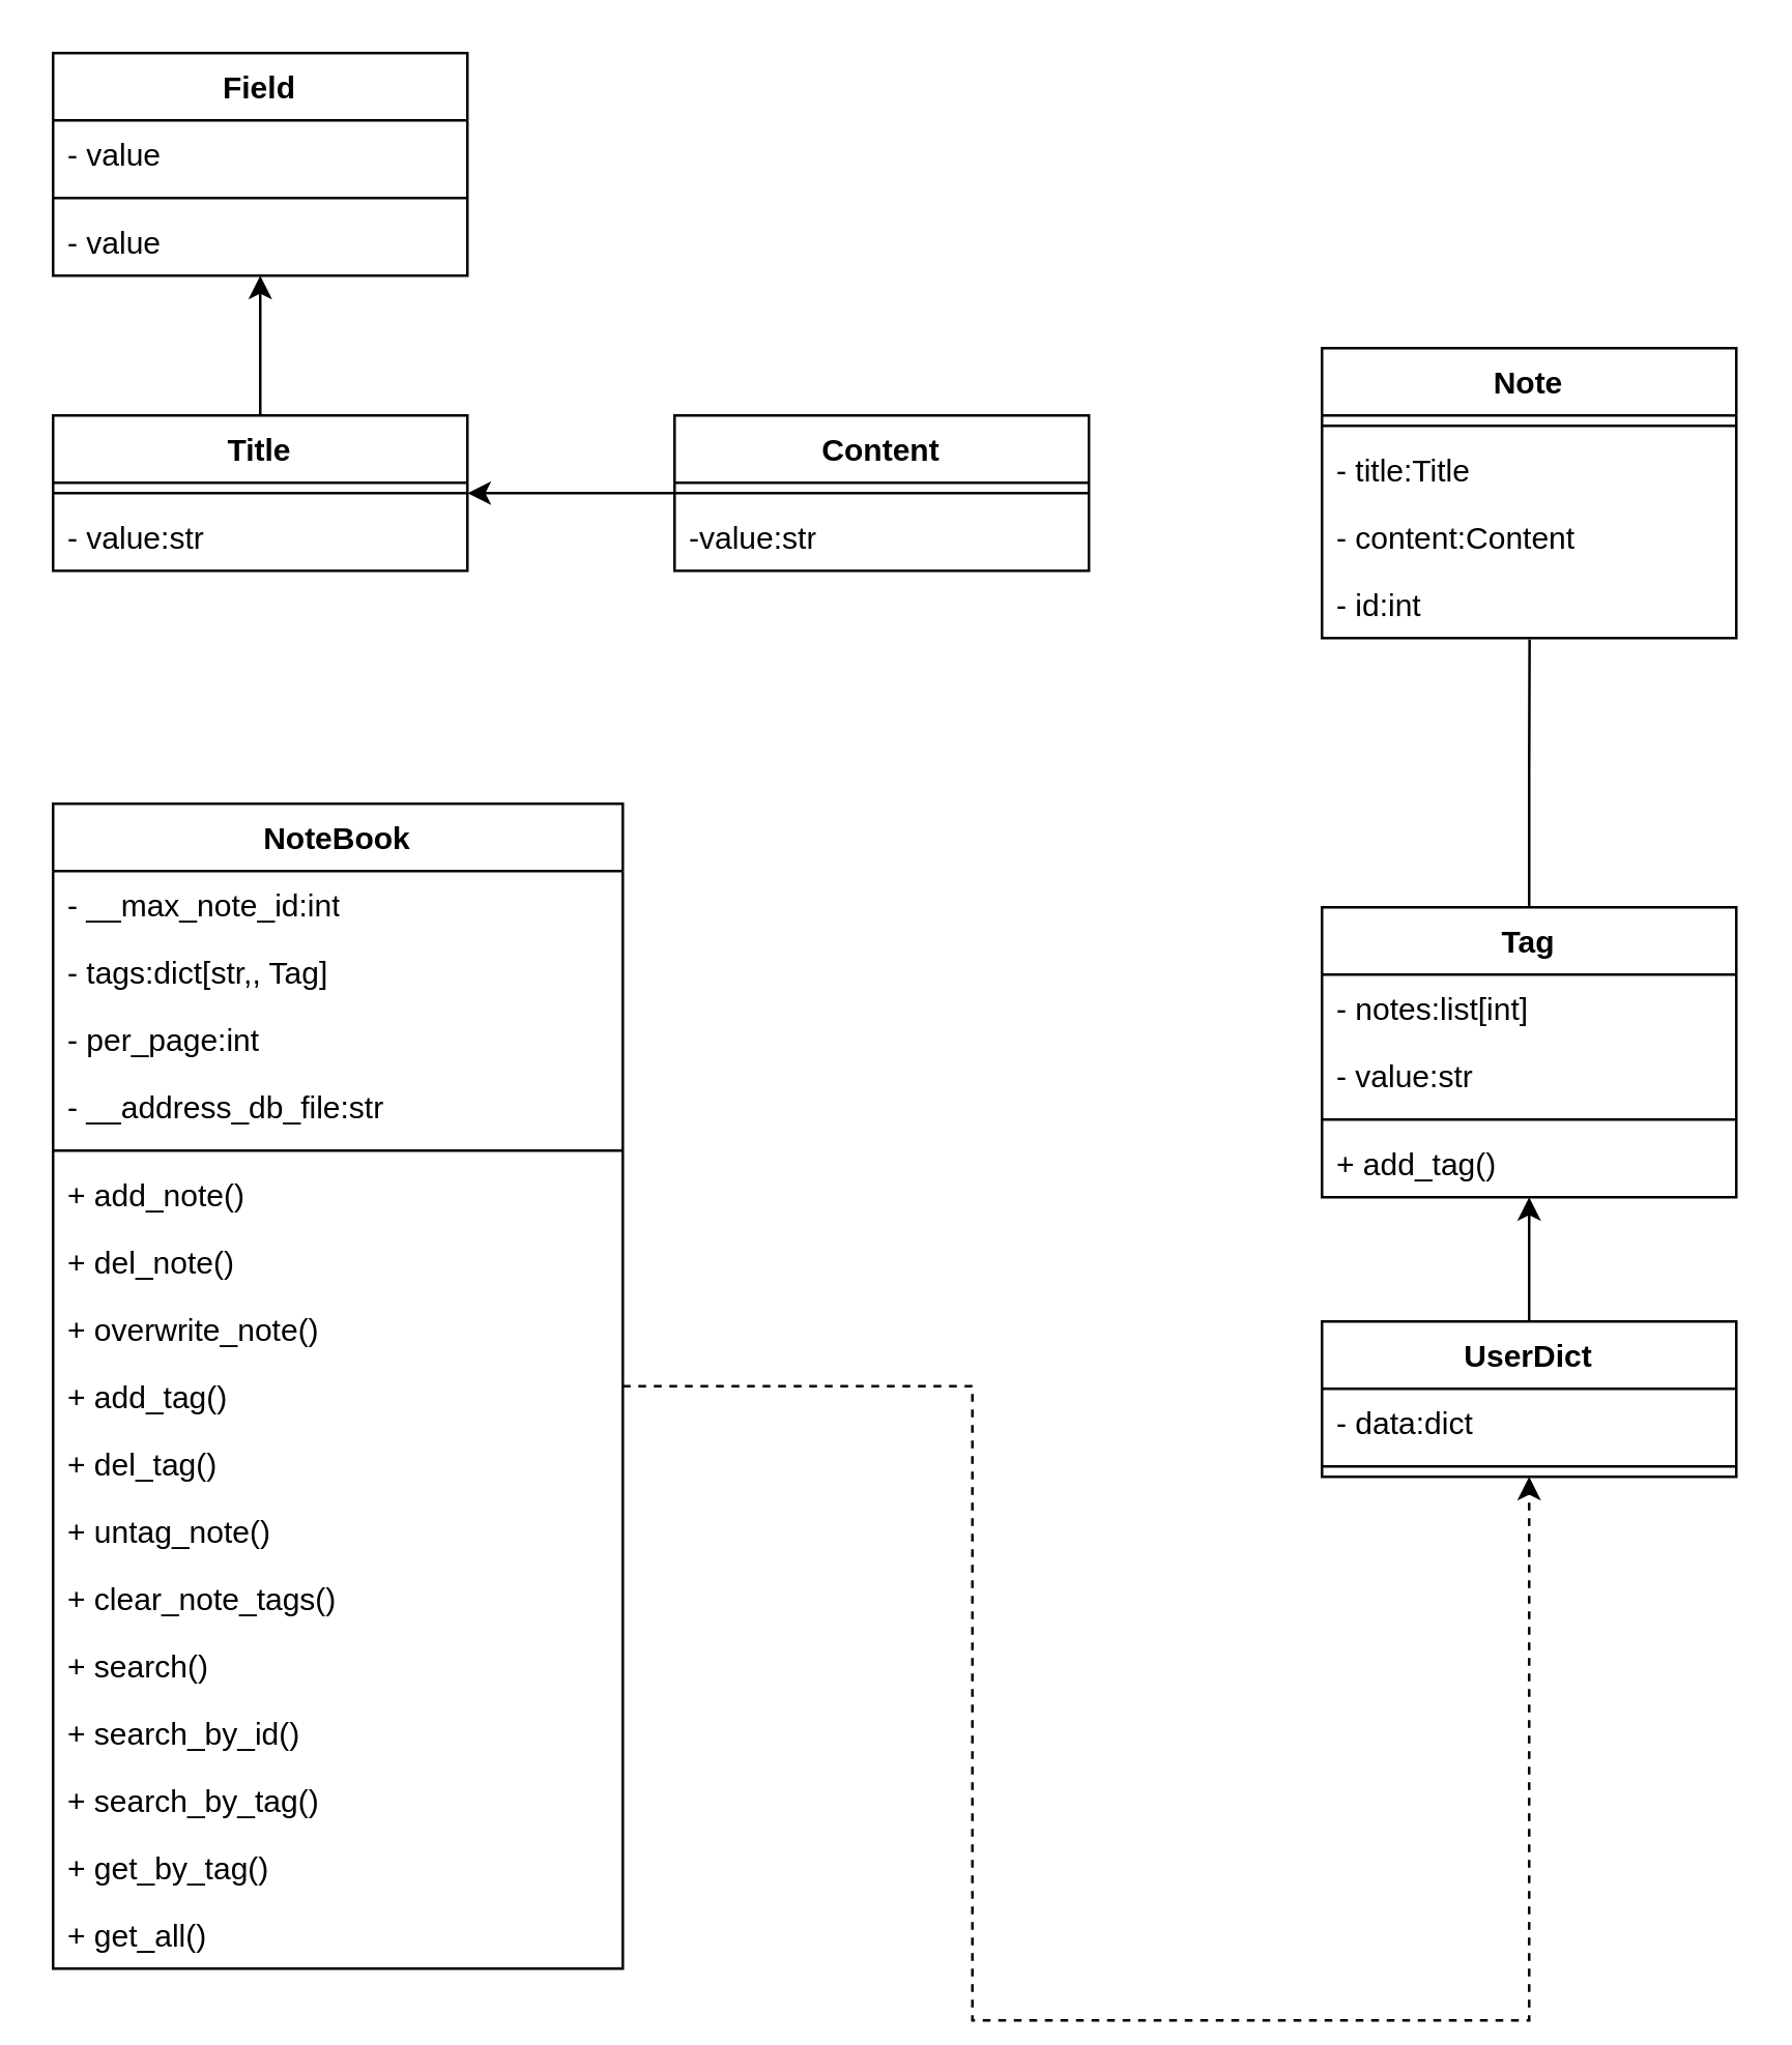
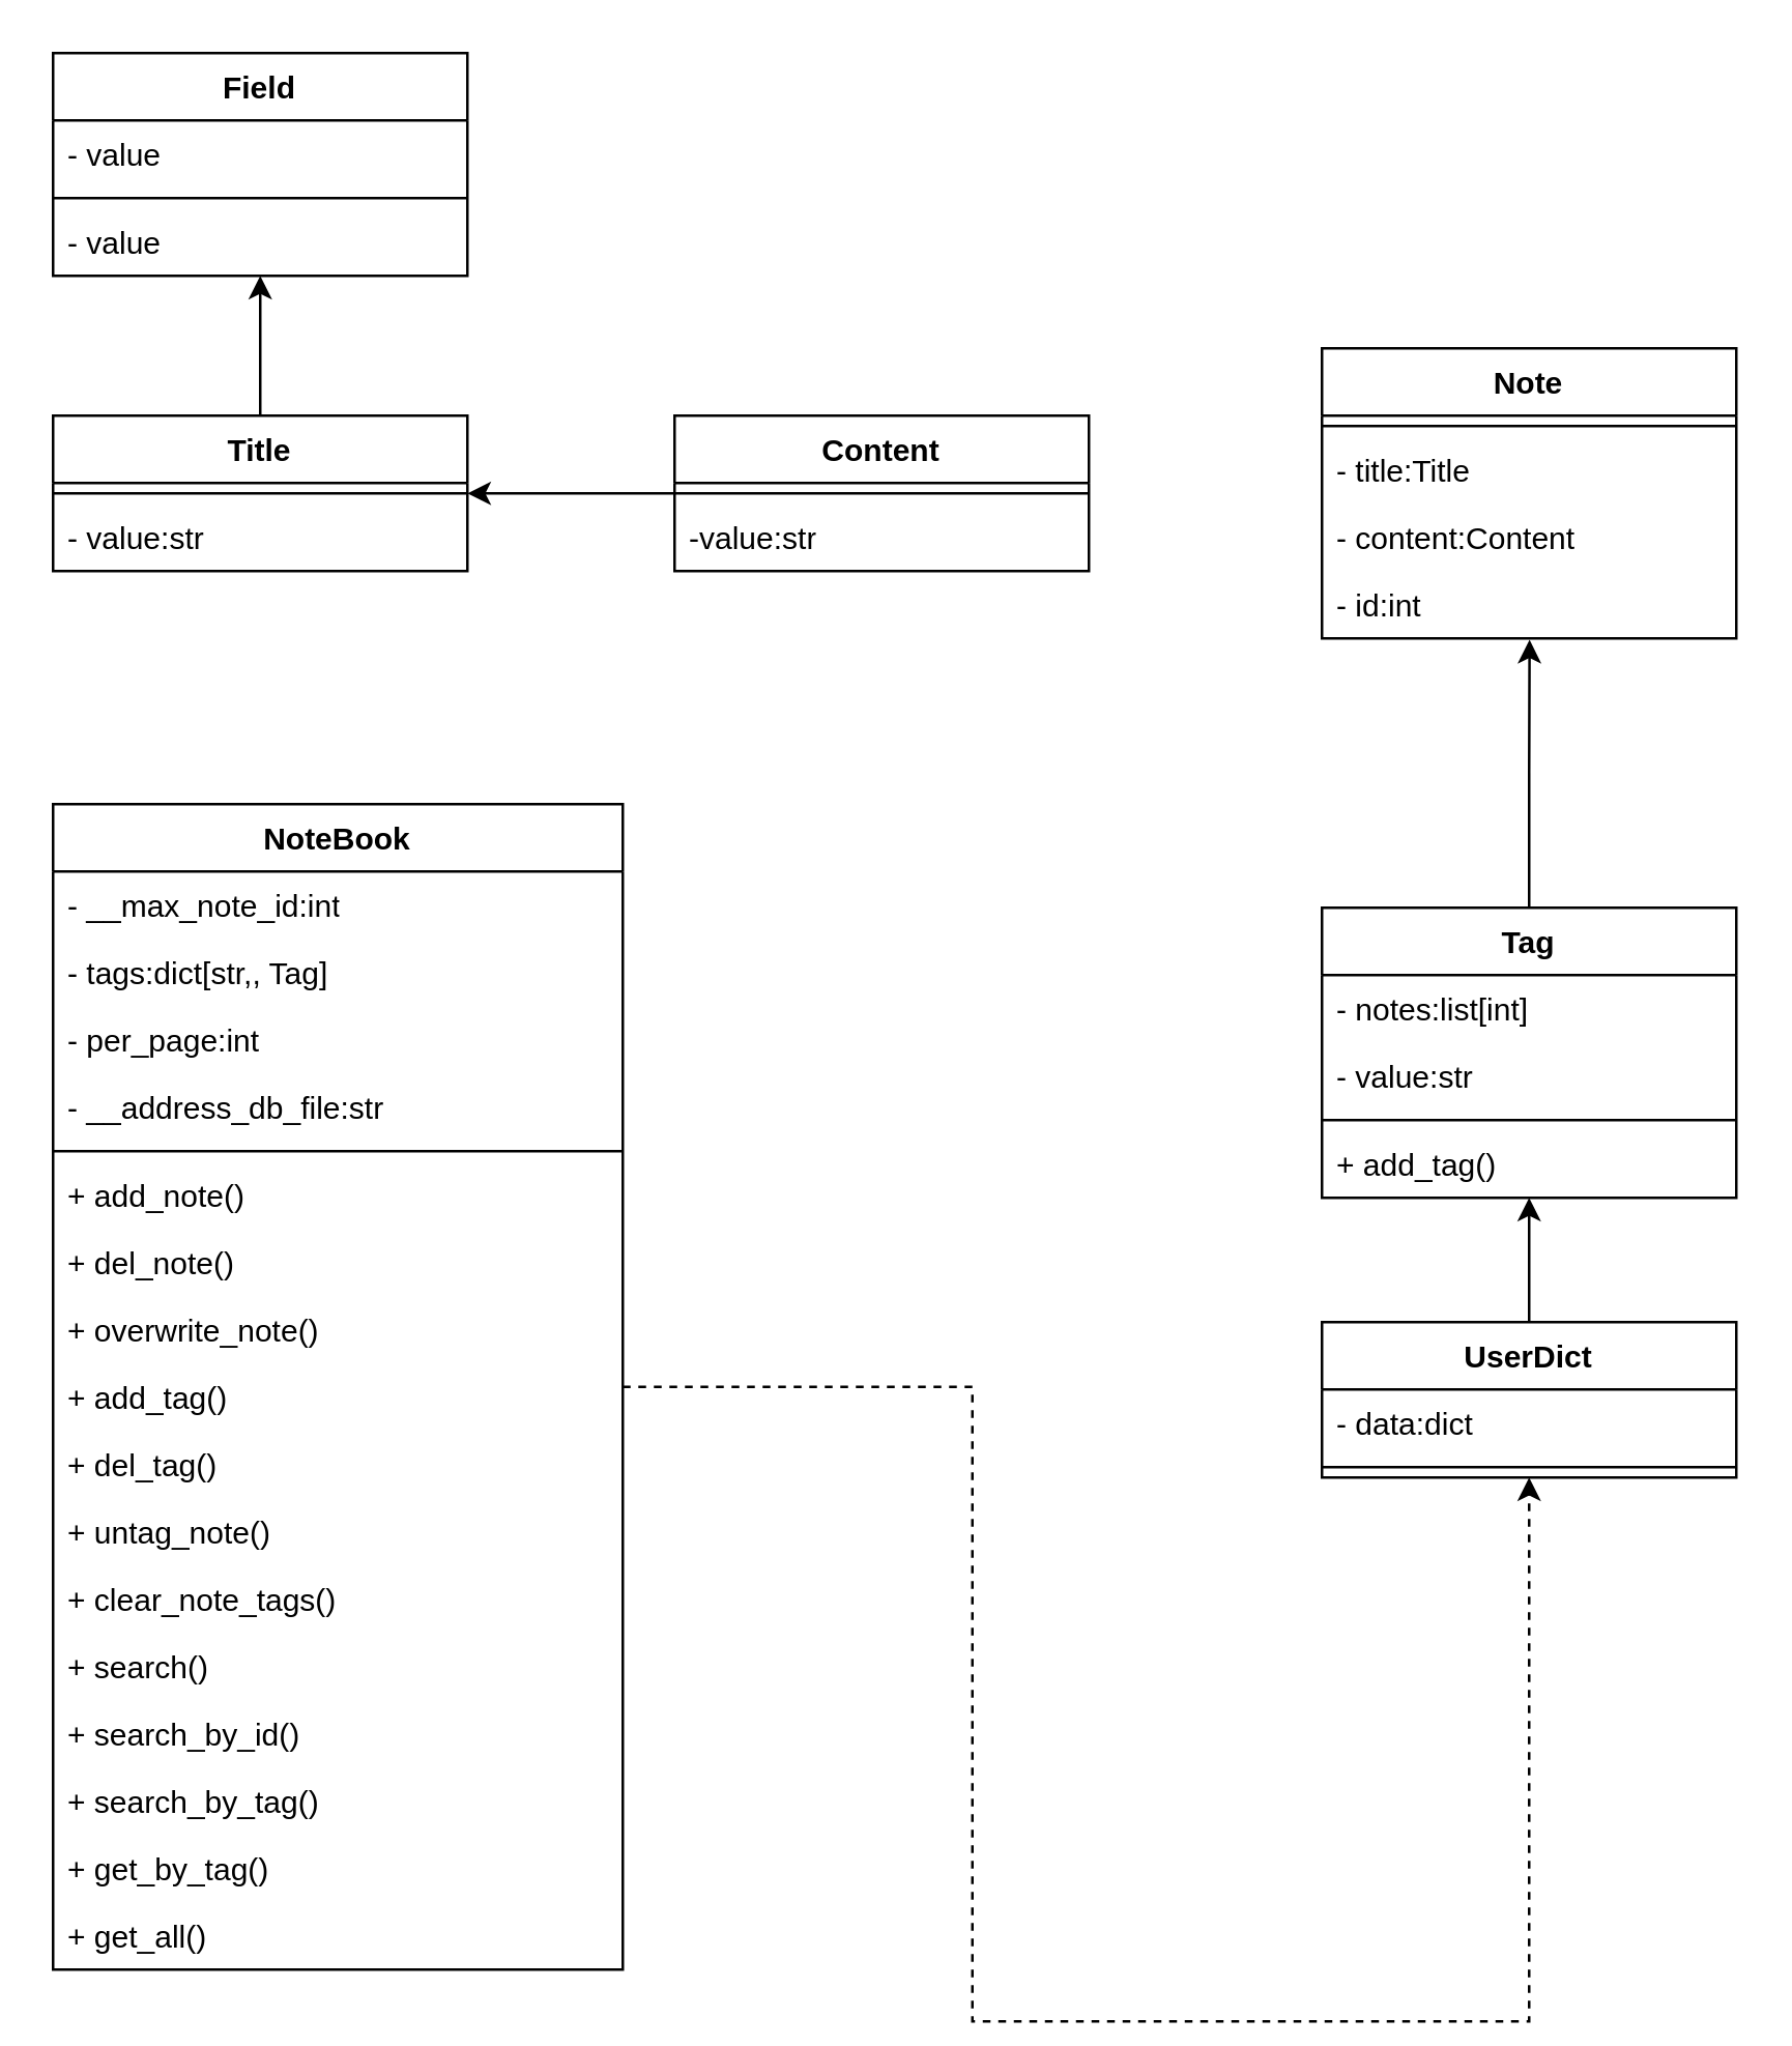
- <mxCell id="19" value="" style="edgeStyle=orthogonalEdgeStyle;rounded=0;orthogonalLoop=1;jettySize=auto;html=1;entryX=0.501;entryY=1.021;entryDx=0;entryDy=0;entryPerimeter=0;endArrow=none;" edge="1" parent="1" source="20" target="18"><mxGeometry relative="1" as="geometry"><mxPoint x="150" y="490" as="targetPoint" /></mxGeometry></mxCell>
+ <mxCell id="19" value="" style="edgeStyle=orthogonalEdgeStyle;rounded=0;orthogonalLoop=1;jettySize=auto;html=1;entryX=0.501;entryY=1.021;entryDx=0;entryDy=0;entryPerimeter=0;" edge="1" parent="1" source="20" target="18"><mxGeometry relative="1" as="geometry"><mxPoint x="150" y="490" as="targetPoint" /></mxGeometry></mxCell>
